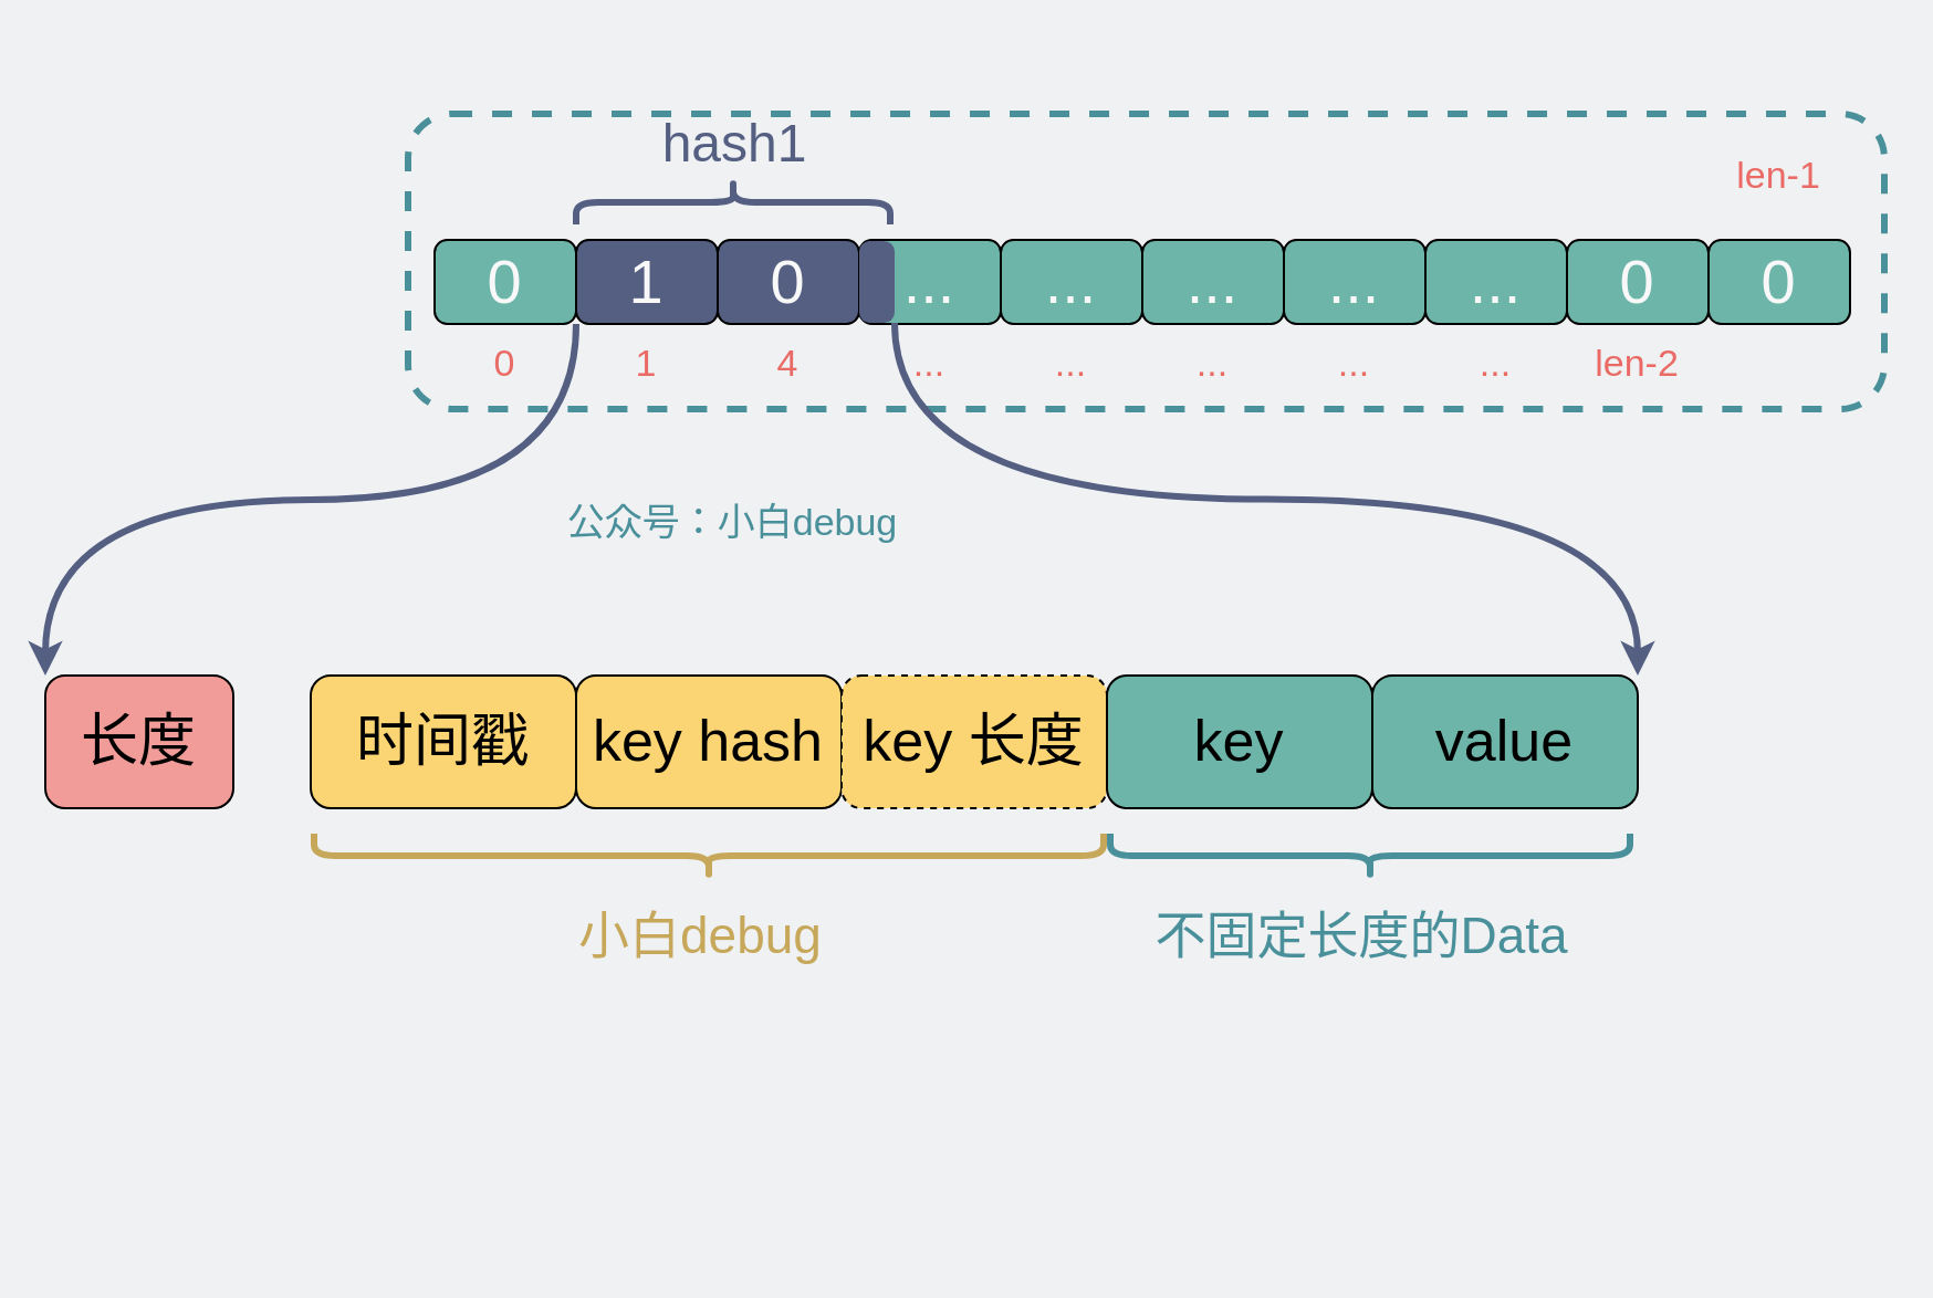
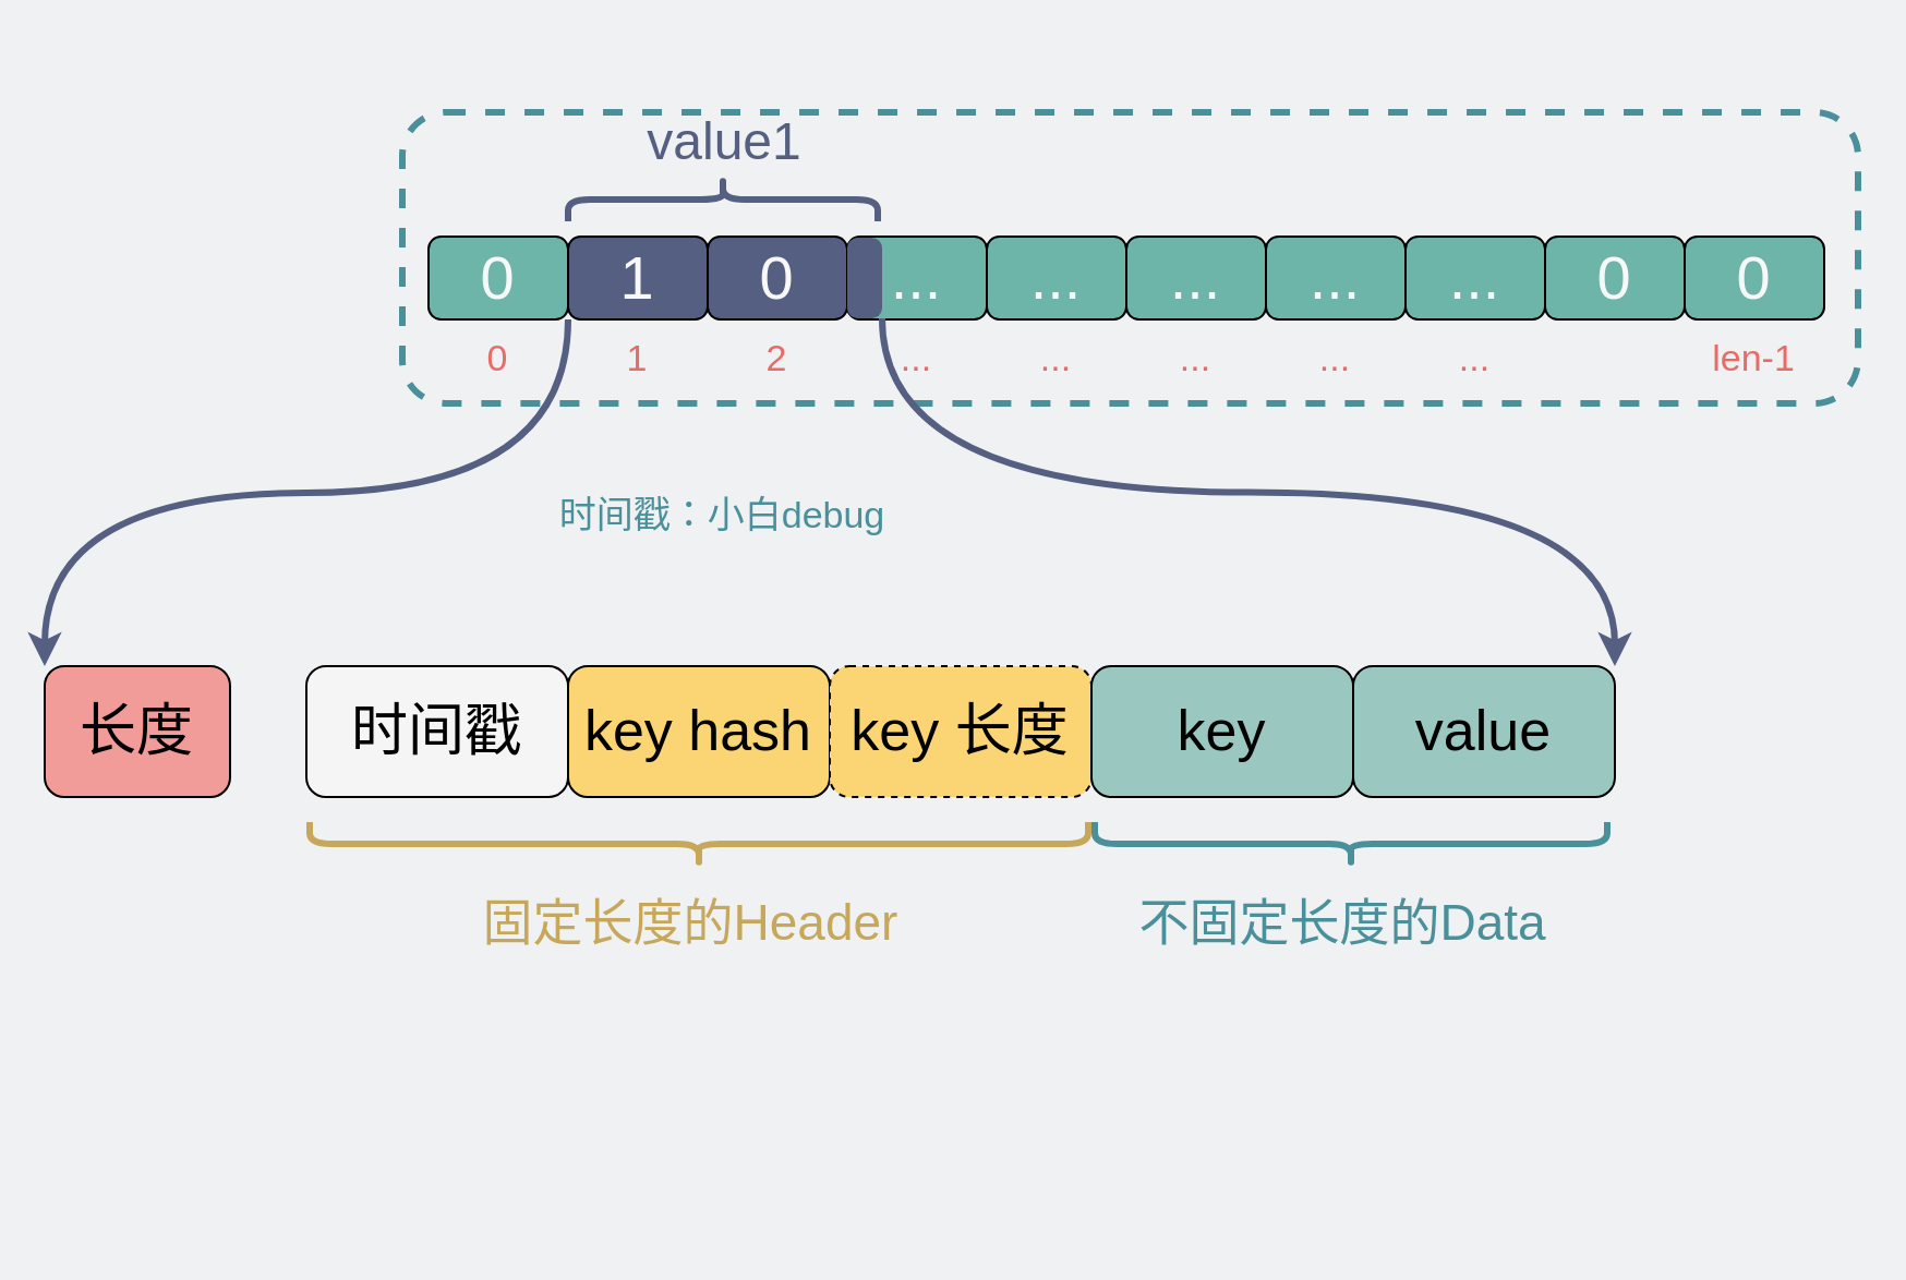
- <mxCell id="19" value="&lt;font color=&quot;#545f82&quot; style=&quot;font-size: 24px;&quot;&gt;hash1&lt;/font&gt;" style="text;html=1;strokeColor=none;fillColor=none;align=center;verticalAlign=middle;whiteSpace=wrap;rounded=0;" parent="1" vertex="1"><mxGeometry x="302" y="50" width="60" height="30" as="geometry" /></mxCell>
+ <mxCell id="19" value="&lt;font color=&quot;#545f82&quot; style=&quot;font-size: 24px;&quot;&gt;value1&lt;/font&gt;" style="text;html=1;strokeColor=none;fillColor=none;align=center;verticalAlign=middle;whiteSpace=wrap;rounded=0;" parent="1" vertex="1"><mxGeometry x="302" y="50" width="60" height="30" as="geometry" /></mxCell>
- <mxCell id="23" value="&lt;font style=&quot;font-size: 17px;&quot;&gt;len-1&lt;/font&gt;" style="text;html=1;strokeColor=none;fillColor=none;align=center;verticalAlign=middle;whiteSpace=wrap;rounded=0;fontColor=#EA6B66;" parent="1" vertex="1"><mxGeometry x="774" y="65.25" width="60" height="30" as="geometry" /></mxCell>
+ <mxCell id="23" value="&lt;font style=&quot;font-size: 17px;&quot;&gt;len-1&lt;/font&gt;" style="text;html=1;strokeColor=none;fillColor=none;align=center;verticalAlign=middle;whiteSpace=wrap;rounded=0;fontColor=#EA6B66;" parent="1" vertex="1"><mxGeometry x="774" y="150.25" width="60" height="30" as="geometry" /></mxCell>
- <mxCell id="9" value="&lt;font style=&quot;font-size: 17px;&quot;&gt;4&lt;/font&gt;" style="text;html=1;strokeColor=none;fillColor=none;align=center;verticalAlign=middle;whiteSpace=wrap;rounded=0;fontColor=#EA6B66;" parent="1" vertex="1"><mxGeometry x="326" y="150.25" width="60" height="30" as="geometry" /></mxCell>
+ <mxCell id="9" value="&lt;font style=&quot;font-size: 17px;&quot;&gt;2&lt;/font&gt;" style="text;html=1;strokeColor=none;fillColor=none;align=center;verticalAlign=middle;whiteSpace=wrap;rounded=0;fontColor=#EA6B66;" parent="1" vertex="1"><mxGeometry x="326" y="150.25" width="60" height="30" as="geometry" /></mxCell>
- <mxCell id="21" value="&lt;font style=&quot;font-size: 17px;&quot;&gt;len-2&lt;/font&gt;" style="text;html=1;strokeColor=none;fillColor=none;align=center;verticalAlign=middle;whiteSpace=wrap;rounded=0;fontColor=#EA6B66;" parent="1" vertex="1"><mxGeometry x="710" y="150.25" width="60" height="30" as="geometry" /></mxCell>
- <mxCell id="38" value="&lt;font color=&quot;#4a909b&quot; style=&quot;font-size: 17px;&quot;&gt;公众号：小白debug&lt;/font&gt;" style="text;html=1;strokeColor=none;fillColor=none;align=center;verticalAlign=middle;whiteSpace=wrap;rounded=0;fontSize=16;" vertex="1" parent="1"><mxGeometry x="190" y="222" width="282" height="30" as="geometry" /></mxCell>
+ <mxCell id="38" value="&lt;font color=&quot;#4a909b&quot; style=&quot;font-size: 17px;&quot;&gt;时间戳：小白debug&lt;/font&gt;" style="text;html=1;strokeColor=none;fillColor=none;align=center;verticalAlign=middle;whiteSpace=wrap;rounded=0;fontSize=16;" vertex="1" parent="1"><mxGeometry x="190" y="222" width="282" height="30" as="geometry" /></mxCell>
- <mxCell id="29" value="&lt;font style=&quot;font-size: 26px;&quot;&gt;时间戳&lt;/font&gt;" style="rounded=1;whiteSpace=wrap;html=1;fillColor=#FBD473;" parent="1" vertex="1"><mxGeometry x="140" y="305" width="120" height="60" as="geometry" /></mxCell>
+ <mxCell id="29" value="&lt;font style=&quot;font-size: 26px;&quot;&gt;时间戳&lt;/font&gt;" style="rounded=1;whiteSpace=wrap;html=1;fillColor=#f5f5f5;" parent="1" vertex="1"><mxGeometry x="140" y="305" width="120" height="60" as="geometry" /></mxCell>
- <mxCell id="32" value="&lt;font style=&quot;font-size: 26px;&quot;&gt;key&lt;/font&gt;" style="rounded=1;whiteSpace=wrap;html=1;fillColor=#6db5a8;" parent="1" vertex="1"><mxGeometry x="500" y="305" width="120" height="60" as="geometry" /></mxCell>
+ <mxCell id="32" value="&lt;font style=&quot;font-size: 26px;&quot;&gt;key&lt;/font&gt;" style="rounded=1;whiteSpace=wrap;html=1;fillColor=#9AC7BF;" parent="1" vertex="1"><mxGeometry x="500" y="305" width="120" height="60" as="geometry" /></mxCell>
- <mxCell id="33" value="&lt;font style=&quot;font-size: 26px;&quot;&gt;value&lt;/font&gt;" style="rounded=1;whiteSpace=wrap;html=1;fillColor=#6db5a8;" parent="1" vertex="1"><mxGeometry x="620" y="305" width="120" height="60" as="geometry" /></mxCell>
+ <mxCell id="33" value="&lt;font style=&quot;font-size: 26px;&quot;&gt;value&lt;/font&gt;" style="rounded=1;whiteSpace=wrap;html=1;fillColor=#9AC7BF;" parent="1" vertex="1"><mxGeometry x="620" y="305" width="120" height="60" as="geometry" /></mxCell>
- <mxCell id="35" value="&lt;span style=&quot;font-size: 23px;&quot;&gt;&lt;font color=&quot;#c7a85b&quot;&gt;小白debug&lt;/font&gt;&lt;/span&gt;" style="text;html=1;strokeColor=none;fillColor=none;align=center;verticalAlign=middle;whiteSpace=wrap;rounded=0;" parent="1" vertex="1"><mxGeometry x="201" y="408" width="231" height="30" as="geometry" /></mxCell>
+ <mxCell id="35" value="&lt;span style=&quot;font-size: 23px;&quot;&gt;&lt;font color=&quot;#c7a85b&quot;&gt;固定长度的Header&lt;/font&gt;&lt;/span&gt;" style="text;html=1;strokeColor=none;fillColor=none;align=center;verticalAlign=middle;whiteSpace=wrap;rounded=0;" parent="1" vertex="1"><mxGeometry x="201" y="408" width="231" height="30" as="geometry" /></mxCell>
